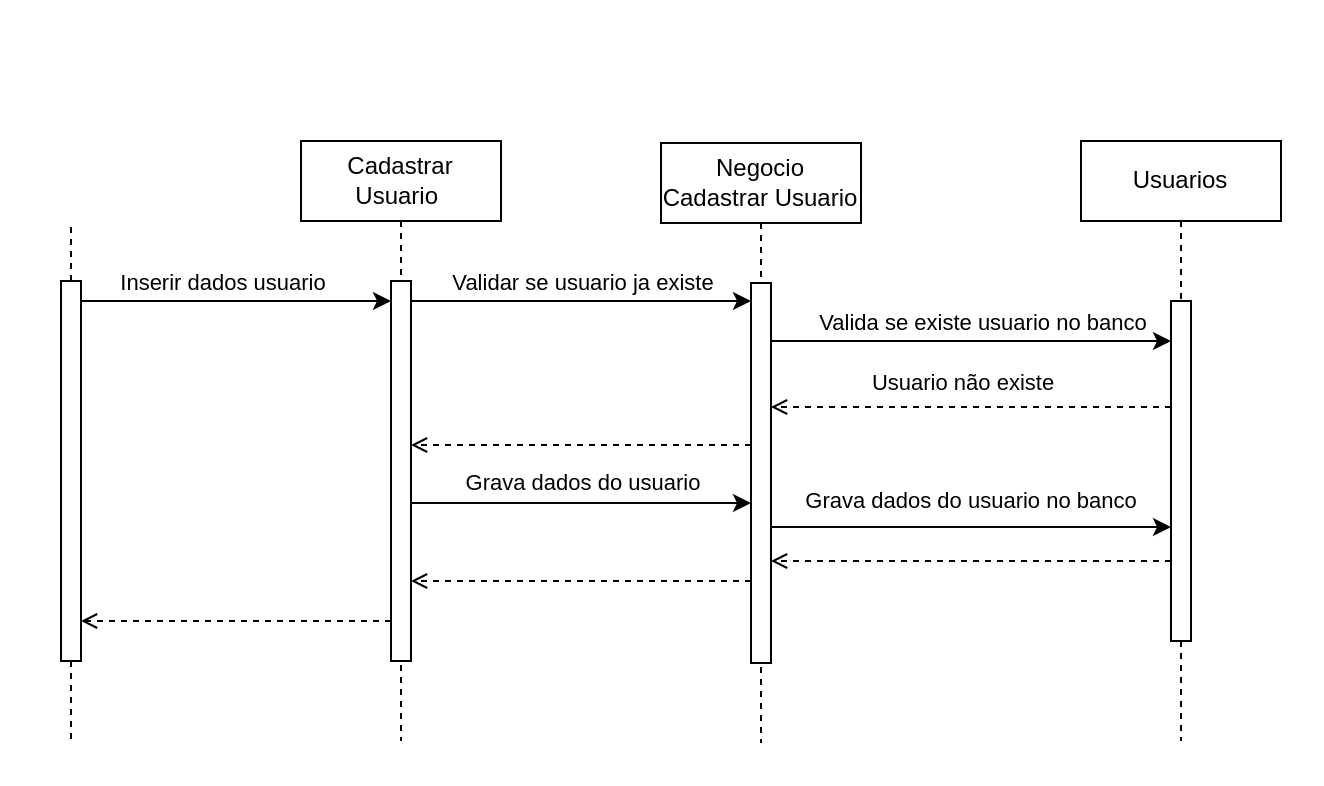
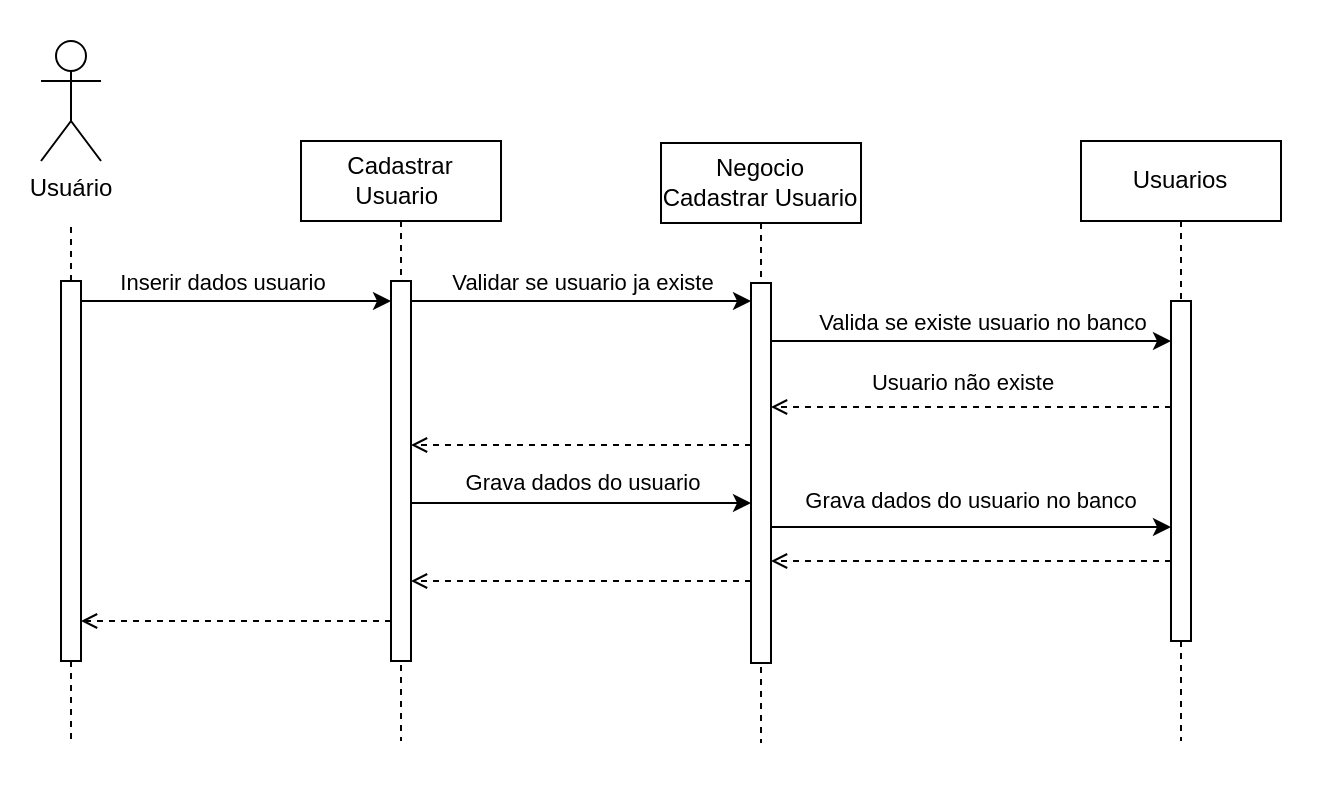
+ <mxCell id="6" value="Usuário" style="shape=umlActor;verticalLabelPosition=bottom;verticalAlign=top;html=1;outlineConnect=0;" parent="1" vertex="1"><mxGeometry x="20" y="20" width="30" height="60" as="geometry" /></mxCell>
